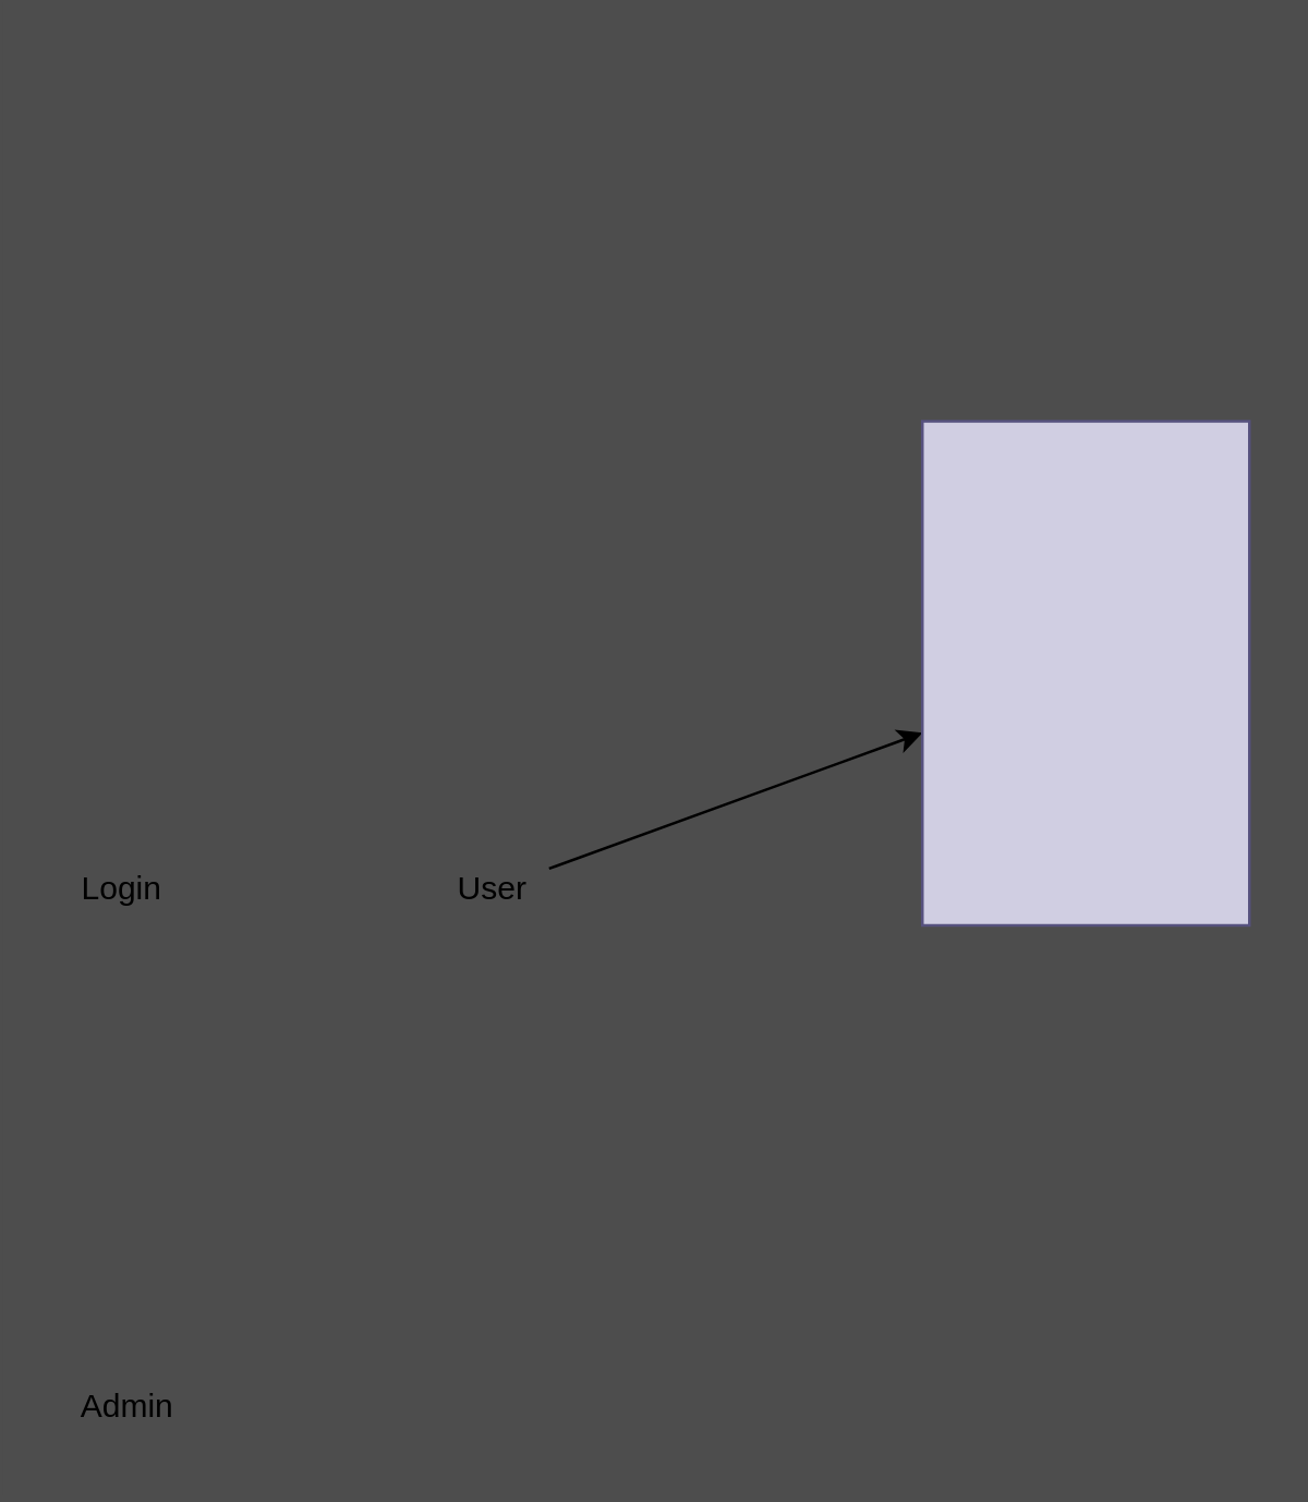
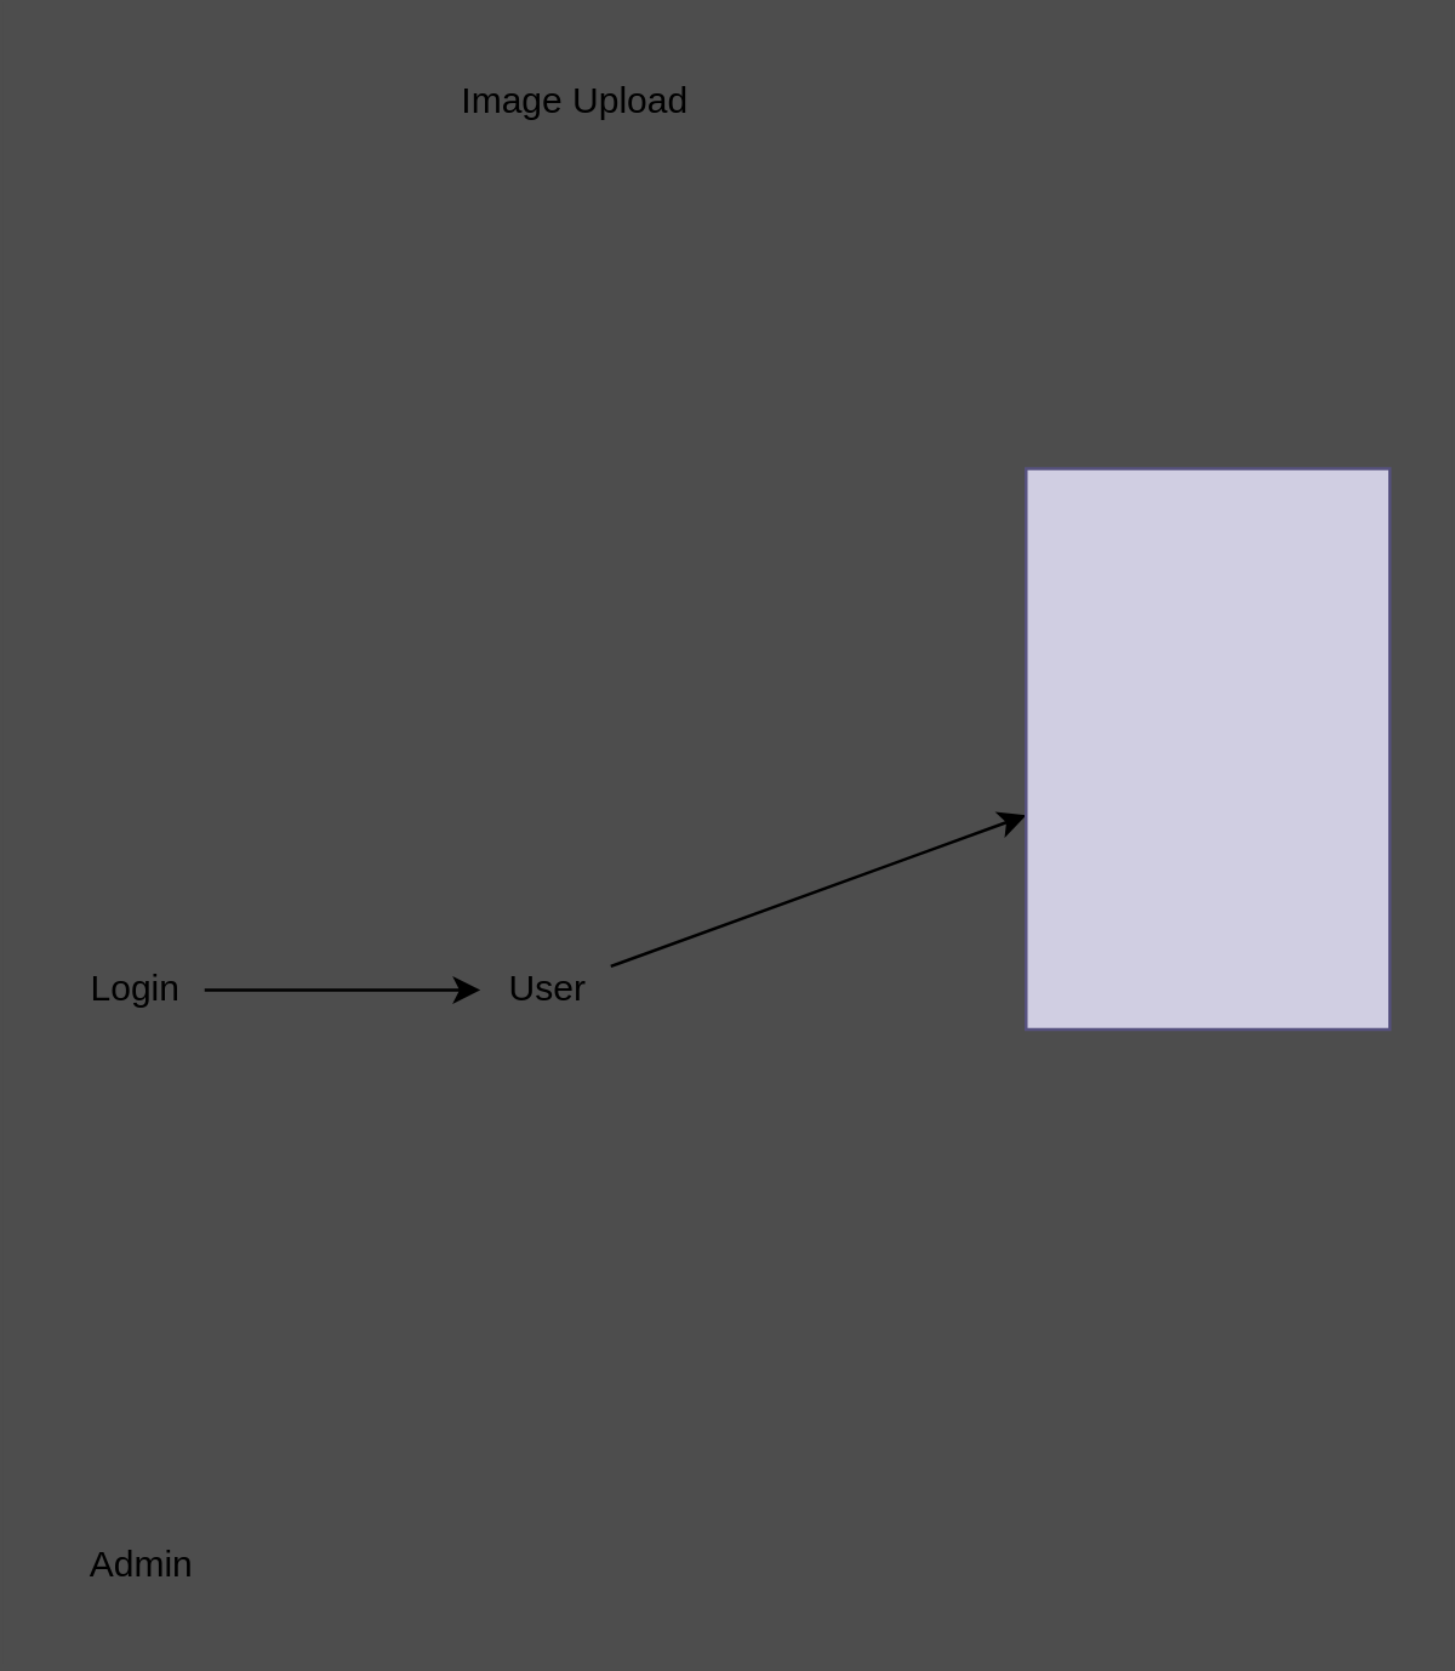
+ <mxCell id="6" value="Image Upload" style="text;html=1;align=center;verticalAlign=middle;resizable=0;points=[];autosize=1;strokeColor=none;fillColor=none;" vertex="1" parent="1"><mxGeometry x="142" y="20" width="93" height="26" as="geometry" /></mxCell>
+ <mxCell id="2" style="edgeStyle=none;html=1;" edge="1" parent="1" source="3" target="5"><mxGeometry relative="1" as="geometry"><mxPoint x="107.889" y="274.634" as="targetPoint" /></mxGeometry></mxCell>
